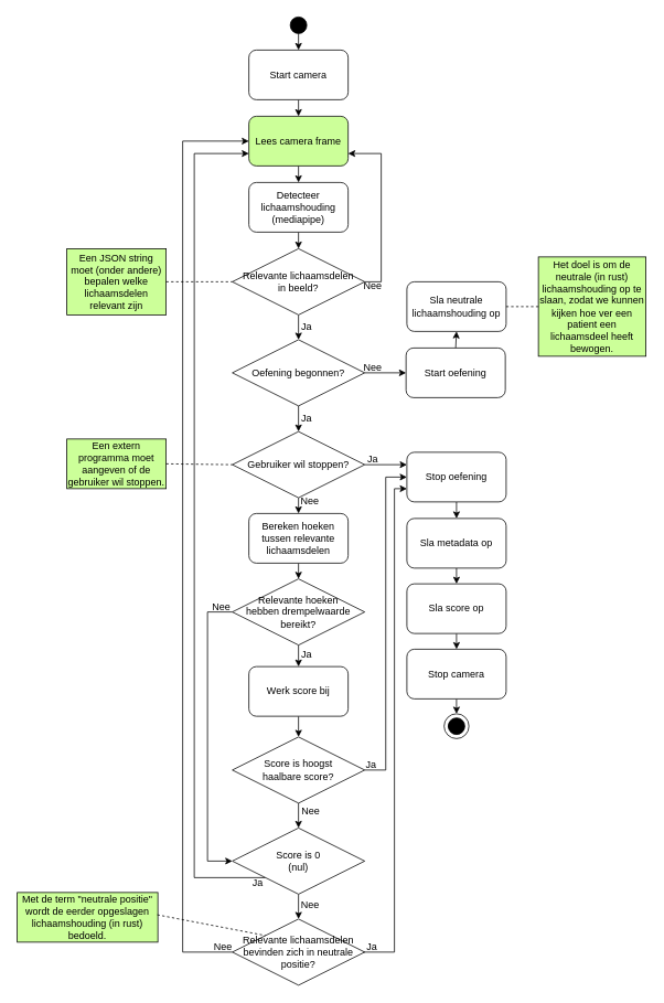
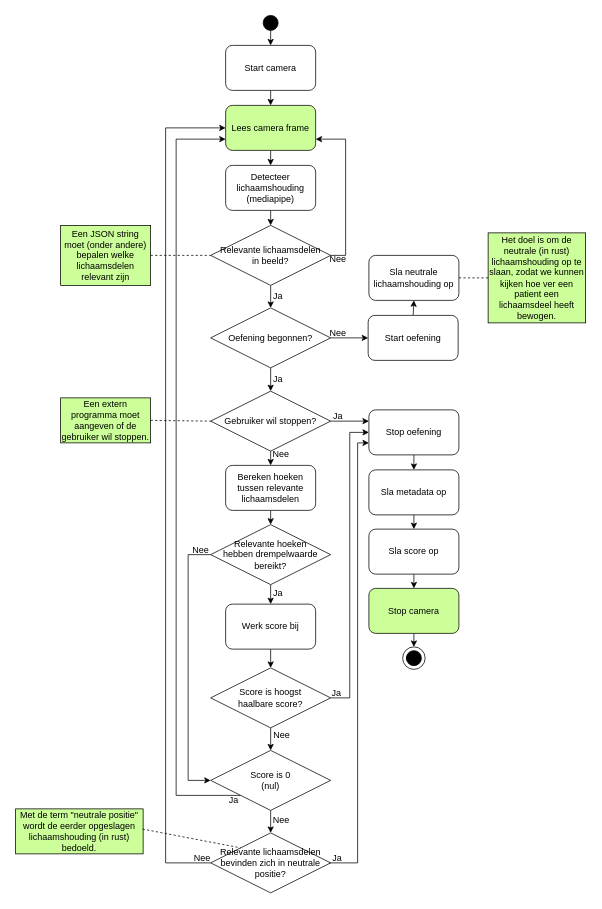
- <mxCell id="59" value="Stop camera" style="rounded=1;whiteSpace=wrap;html=1;fillColor=#FFFFFF;" parent="1" vertex="1"><mxGeometry x="491.04" y="784" width="120" height="60" as="geometry" /></mxCell>
+ <mxCell id="59" value="Stop camera" style="rounded=1;whiteSpace=wrap;html=1;fillColor=#ccff99;" parent="1" vertex="1"><mxGeometry x="491.04" y="784" width="120" height="60" as="geometry" /></mxCell>
